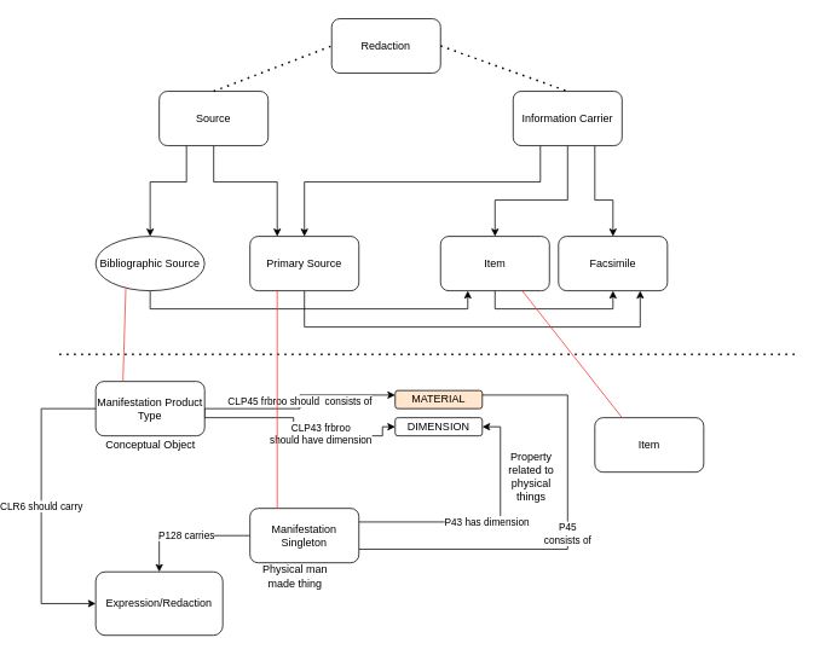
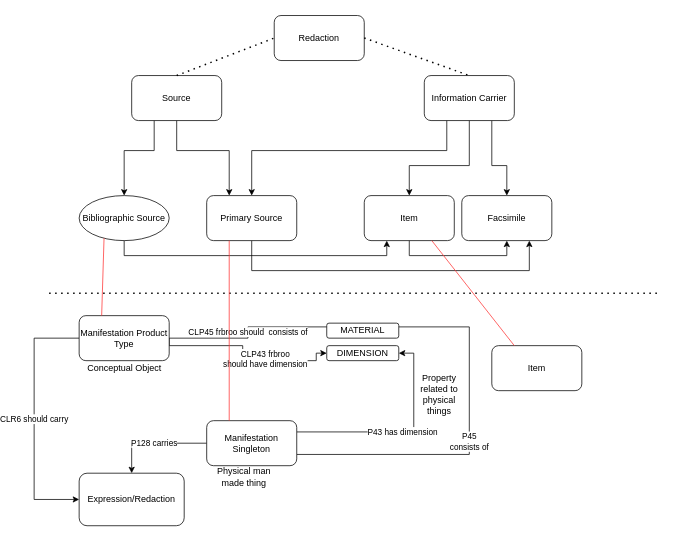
- <mxCell id="22" value="CLP45 frbroo should&amp;nbsp; consists of" style="edgeStyle=orthogonalEdgeStyle;rounded=0;orthogonalLoop=1;jettySize=auto;html=1;exitX=1;exitY=0.5;exitDx=0;exitDy=0;entryX=0;entryY=0.25;entryDx=0;entryDy=0;" parent="1" source="26" target="29" edge="1"><mxGeometry relative="1" as="geometry" /></mxCell>
+ <mxCell id="22" value="CLP45 frbroo should&amp;nbsp; consists of" style="edgeStyle=orthogonalEdgeStyle;rounded=0;orthogonalLoop=1;jettySize=auto;html=1;exitX=1;exitY=0.5;exitDx=0;exitDy=0;entryX=0;entryY=0.25;entryDx=0;entryDy=0;endArrow=none;" parent="1" source="26" target="29" edge="1"><mxGeometry relative="1" as="geometry" /></mxCell>
- <mxCell id="29" value="MATERIAL" style="rounded=1;whiteSpace=wrap;html=1;fillColor=#ffe6cc;" parent="1" vertex="1"><mxGeometry x="410" y="430" width="96" height="20" as="geometry" /></mxCell>
+ <mxCell id="29" value="MATERIAL" style="rounded=1;whiteSpace=wrap;html=1;" parent="1" vertex="1"><mxGeometry x="410" y="430" width="96" height="20" as="geometry" /></mxCell>
